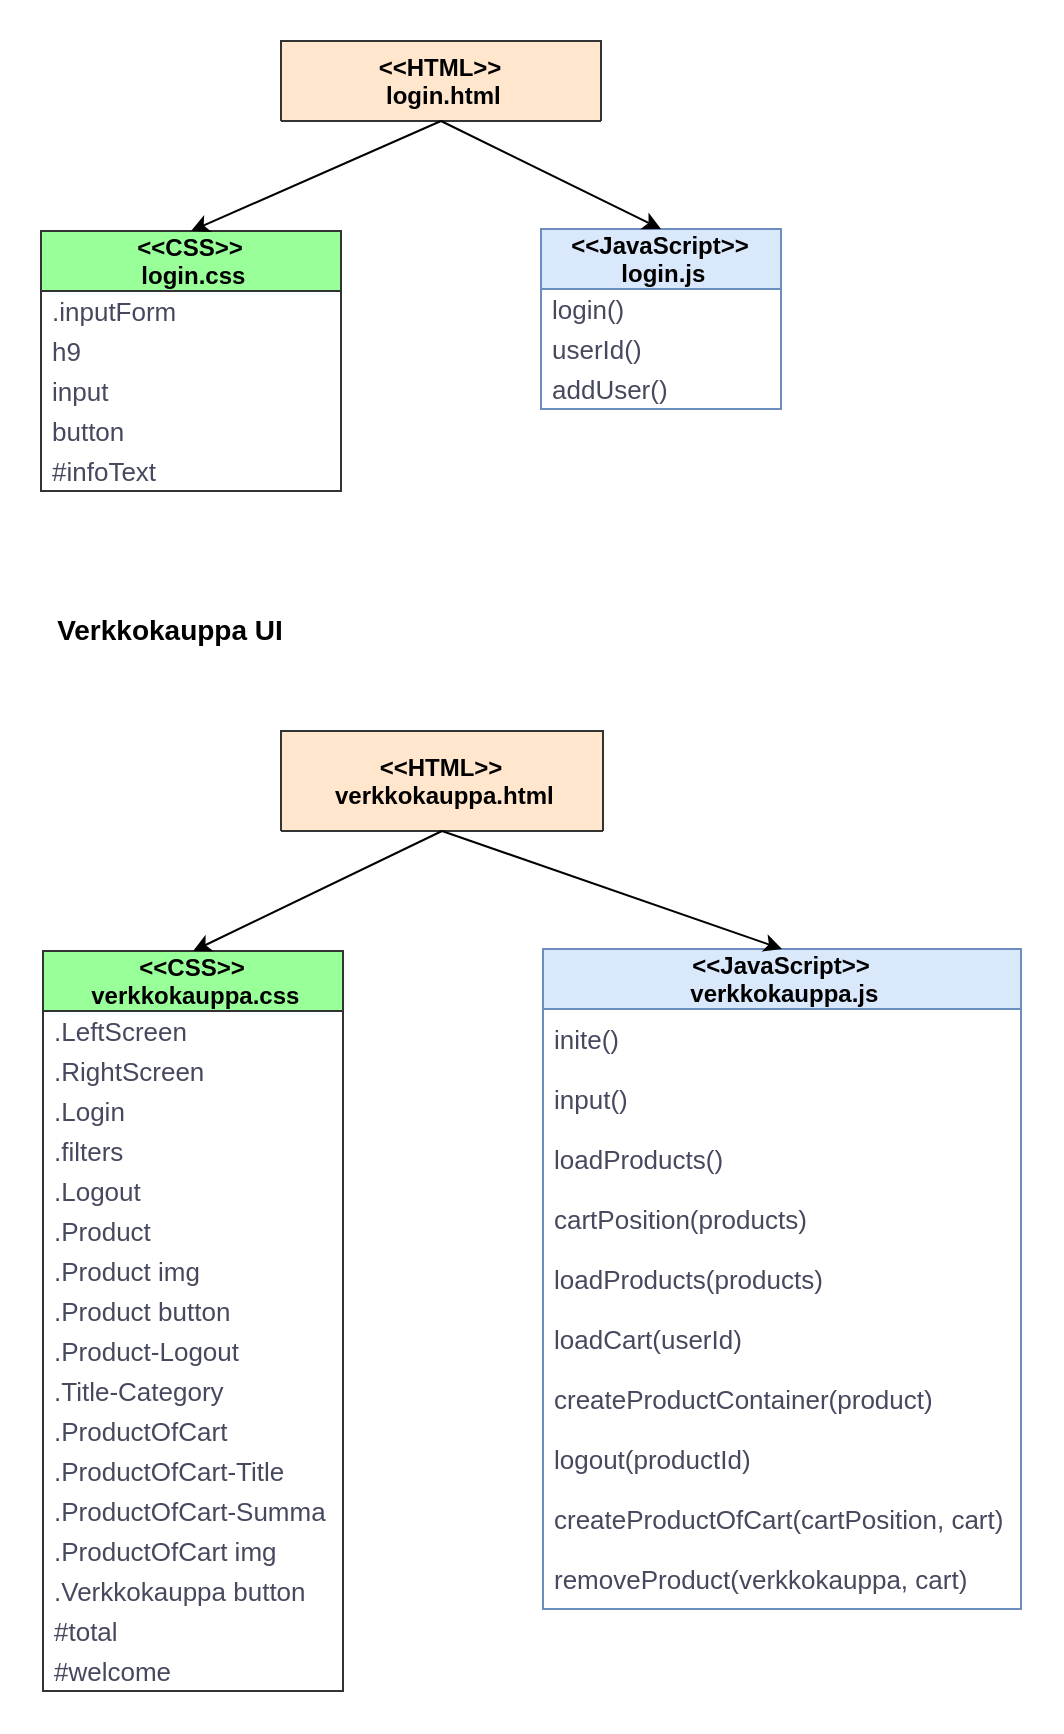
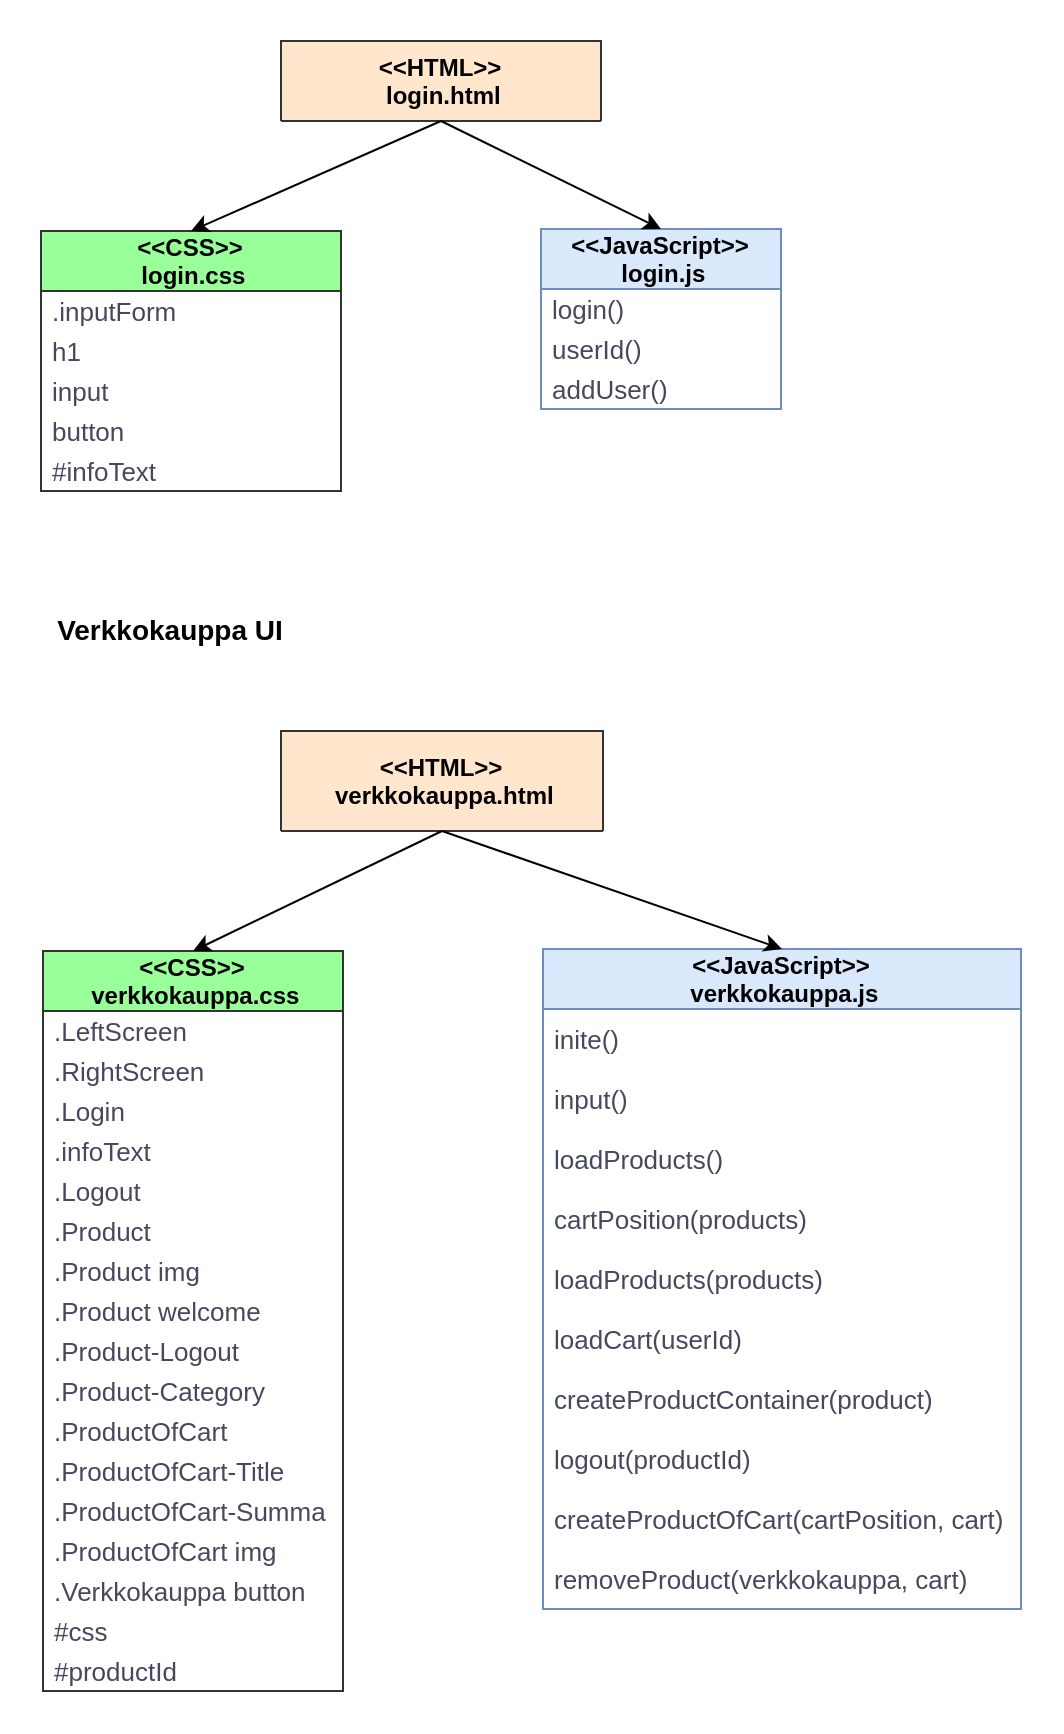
- <mxCell id="5" value="h9" style="text;strokeColor=none;fillColor=none;align=left;verticalAlign=middle;spacingLeft=4;spacingRight=4;overflow=hidden;points=[[0,0.5],[1,0.5]];portConstraint=eastwest;rotatable=0;fontColor=#46495D;fontSize=13;rounded=0;" vertex="1" parent="3"><mxGeometry y="50" width="150" height="20" as="geometry" /></mxCell>
+ <mxCell id="5" value="h1" style="text;strokeColor=none;fillColor=none;align=left;verticalAlign=middle;spacingLeft=4;spacingRight=4;overflow=hidden;points=[[0,0.5],[1,0.5]];portConstraint=eastwest;rotatable=0;fontColor=#46495D;fontSize=13;rounded=0;" vertex="1" parent="3"><mxGeometry y="50" width="150" height="20" as="geometry" /></mxCell>
- <mxCell id="20" value=".filters" style="text;strokeColor=none;fillColor=none;align=left;verticalAlign=middle;spacingLeft=4;spacingRight=4;overflow=hidden;points=[[0,0.5],[1,0.5]];portConstraint=eastwest;rotatable=0;fontColor=#46495D;fontSize=13;rounded=0;" vertex="1" parent="16"><mxGeometry y="90" width="150" height="20" as="geometry" /></mxCell>
+ <mxCell id="20" value=".infoText" style="text;strokeColor=none;fillColor=none;align=left;verticalAlign=middle;spacingLeft=4;spacingRight=4;overflow=hidden;points=[[0,0.5],[1,0.5]];portConstraint=eastwest;rotatable=0;fontColor=#46495D;fontSize=13;rounded=0;" vertex="1" parent="16"><mxGeometry y="90" width="150" height="20" as="geometry" /></mxCell>
- <mxCell id="24" value=".Product button" style="text;strokeColor=none;fillColor=none;align=left;verticalAlign=middle;spacingLeft=4;spacingRight=4;overflow=hidden;points=[[0,0.5],[1,0.5]];portConstraint=eastwest;rotatable=0;fontColor=#46495D;fontSize=13;rounded=0;" vertex="1" parent="16"><mxGeometry y="170" width="150" height="20" as="geometry" /></mxCell>
+ <mxCell id="24" value=".Product welcome" style="text;strokeColor=none;fillColor=none;align=left;verticalAlign=middle;spacingLeft=4;spacingRight=4;overflow=hidden;points=[[0,0.5],[1,0.5]];portConstraint=eastwest;rotatable=0;fontColor=#46495D;fontSize=13;rounded=0;" vertex="1" parent="16"><mxGeometry y="170" width="150" height="20" as="geometry" /></mxCell>
- <mxCell id="26" value=".Title-Category" style="text;strokeColor=none;fillColor=none;align=left;verticalAlign=middle;spacingLeft=4;spacingRight=4;overflow=hidden;points=[[0,0.5],[1,0.5]];portConstraint=eastwest;rotatable=0;fontColor=#46495D;fontSize=13;rounded=0;" vertex="1" parent="16"><mxGeometry y="210" width="150" height="20" as="geometry" /></mxCell>
+ <mxCell id="26" value=".Product-Category" style="text;strokeColor=none;fillColor=none;align=left;verticalAlign=middle;spacingLeft=4;spacingRight=4;overflow=hidden;points=[[0,0.5],[1,0.5]];portConstraint=eastwest;rotatable=0;fontColor=#46495D;fontSize=13;rounded=0;" vertex="1" parent="16"><mxGeometry y="210" width="150" height="20" as="geometry" /></mxCell>
- <mxCell id="32" value="#total" style="text;strokeColor=none;fillColor=none;align=left;verticalAlign=middle;spacingLeft=4;spacingRight=4;overflow=hidden;points=[[0,0.5],[1,0.5]];portConstraint=eastwest;rotatable=0;fontColor=#46495D;fontSize=13;rounded=0;" vertex="1" parent="16"><mxGeometry y="330" width="150" height="20" as="geometry" /></mxCell>
+ <mxCell id="32" value="#css" style="text;strokeColor=none;fillColor=none;align=left;verticalAlign=middle;spacingLeft=4;spacingRight=4;overflow=hidden;points=[[0,0.5],[1,0.5]];portConstraint=eastwest;rotatable=0;fontColor=#46495D;fontSize=13;rounded=0;" vertex="1" parent="16"><mxGeometry y="330" width="150" height="20" as="geometry" /></mxCell>
- <mxCell id="33" value="#welcome" style="text;strokeColor=none;fillColor=none;align=left;verticalAlign=middle;spacingLeft=4;spacingRight=4;overflow=hidden;points=[[0,0.5],[1,0.5]];portConstraint=eastwest;rotatable=0;fontColor=#46495D;fontSize=13;rounded=0;" vertex="1" parent="16"><mxGeometry y="350" width="150" height="20" as="geometry" /></mxCell>
+ <mxCell id="33" value="#productId" style="text;strokeColor=none;fillColor=none;align=left;verticalAlign=middle;spacingLeft=4;spacingRight=4;overflow=hidden;points=[[0,0.5],[1,0.5]];portConstraint=eastwest;rotatable=0;fontColor=#46495D;fontSize=13;rounded=0;" vertex="1" parent="16"><mxGeometry y="350" width="150" height="20" as="geometry" /></mxCell>
